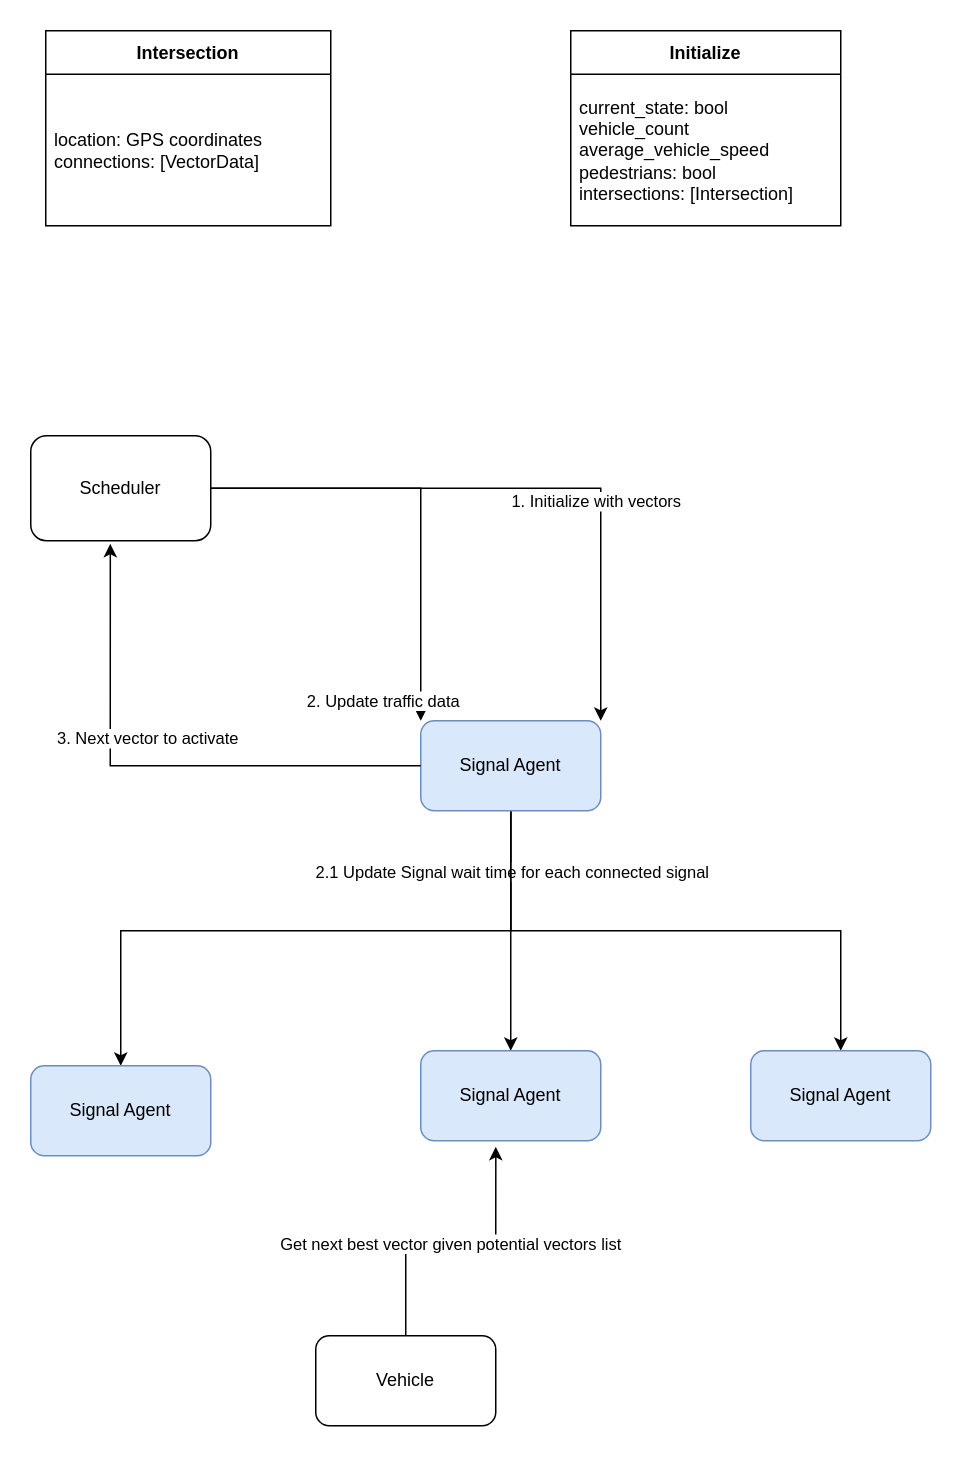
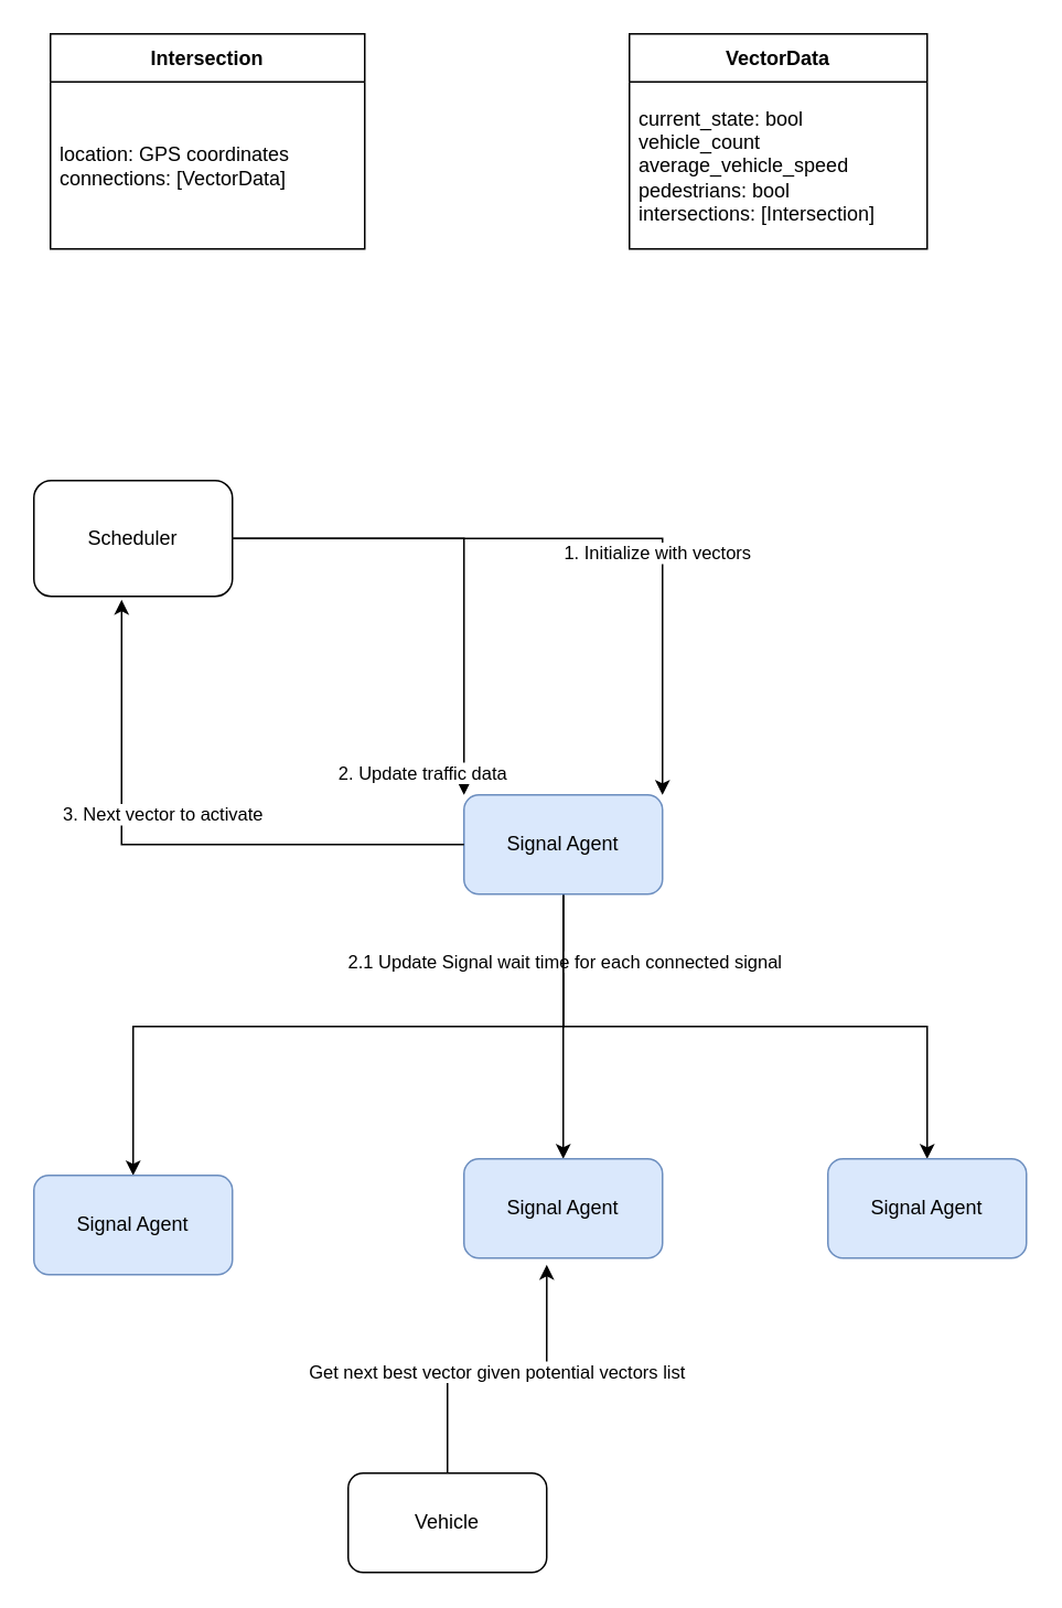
- <mxCell id="2" value="Initialize" style="swimlane;fontStyle=1;align=center;verticalAlign=middle;childLayout=stackLayout;horizontal=1;startSize=29;horizontalStack=0;resizeParent=1;resizeParentMax=0;resizeLast=0;collapsible=0;marginBottom=0;html=1;whiteSpace=wrap;" vertex="1" parent="1"><mxGeometry x="380" y="20" width="180" height="130" as="geometry" /></mxCell>
+ <mxCell id="2" value="VectorData" style="swimlane;fontStyle=1;align=center;verticalAlign=middle;childLayout=stackLayout;horizontal=1;startSize=29;horizontalStack=0;resizeParent=1;resizeParentMax=0;resizeLast=0;collapsible=0;marginBottom=0;html=1;whiteSpace=wrap;" vertex="1" parent="1"><mxGeometry x="380" y="20" width="180" height="130" as="geometry" /></mxCell>
